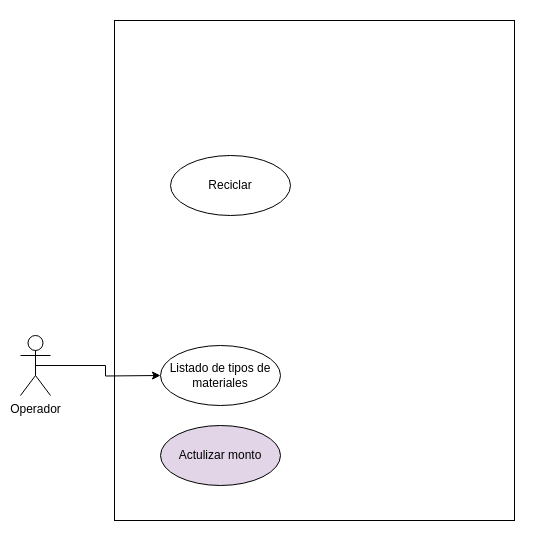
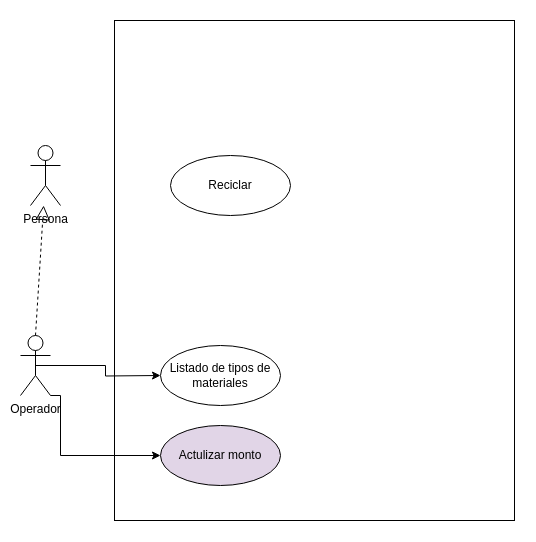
+ <mxCell id="3" value="Persona" style="shape=umlActor;verticalLabelPosition=bottom;verticalAlign=top;html=1;outlineConnect=0;" parent="1" vertex="1"><mxGeometry x="30" y="145" width="30" height="60" as="geometry" /></mxCell>
+ <mxCell id="10" value="" style="endArrow=block;dashed=1;endFill=0;endSize=12;html=1;rounded=0;exitX=0.5;exitY=0;exitDx=0;exitDy=0;exitPerimeter=0;" parent="1" source="7" target="3" edge="1"><mxGeometry width="160" relative="1" as="geometry"><mxPoint x="-80" y="305" as="sourcePoint" /><mxPoint x="80" y="305" as="targetPoint" /></mxGeometry></mxCell>
+ <mxCell id="6" style="edgeStyle=orthogonalEdgeStyle;rounded=0;orthogonalLoop=1;jettySize=auto;html=1;exitX=1;exitY=1;exitDx=0;exitDy=0;exitPerimeter=0;entryX=0;entryY=0.5;entryDx=0;entryDy=0;" parent="1" source="7" target="9" edge="1"><mxGeometry relative="1" as="geometry"><Array as="points"><mxPoint x="60" y="395" /><mxPoint x="60" y="455" /></Array></mxGeometry></mxCell>
